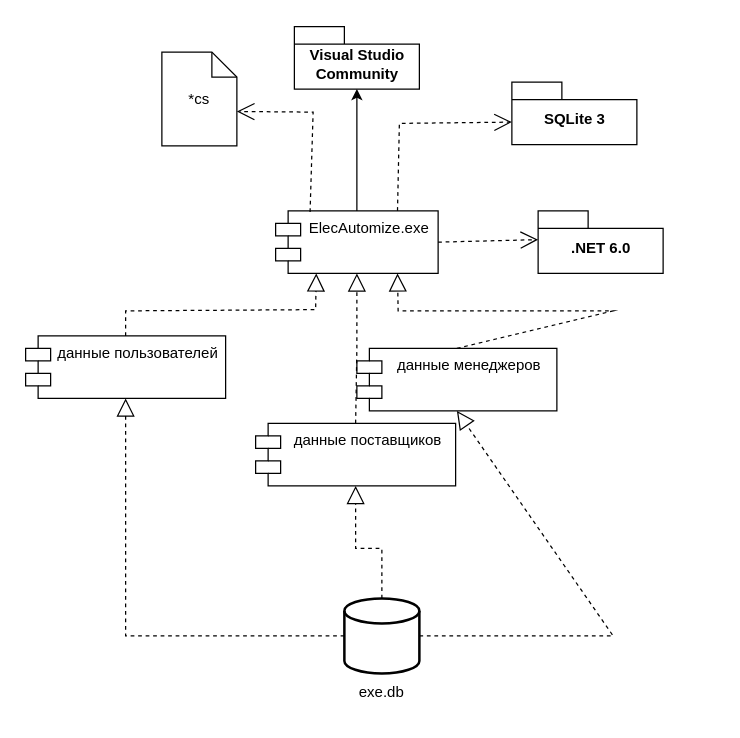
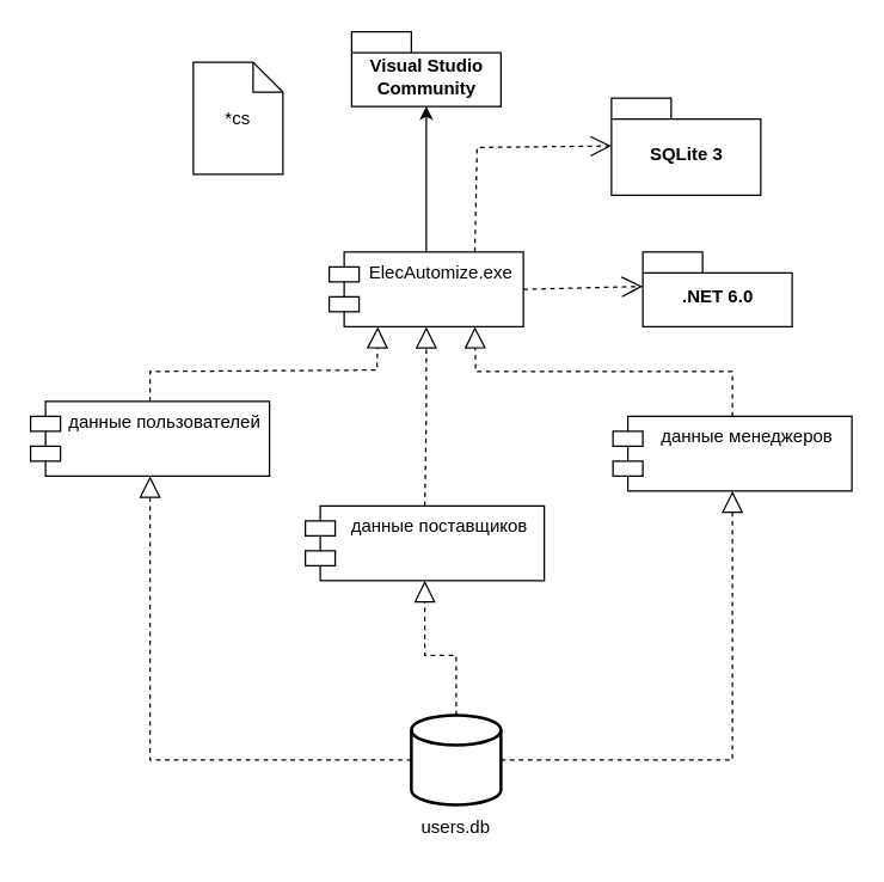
- <mxCell id="18" value="SQLite 3" style="shape=folder;fontStyle=1;spacingTop=10;tabWidth=40;tabHeight=14;tabPosition=left;html=1;" vertex="1" parent="1"><mxGeometry x="409" y="65" width="100" height="50" as="geometry" /></mxCell>
+ <mxCell id="18" value="SQLite 3" style="shape=folder;fontStyle=1;spacingTop=10;tabWidth=40;tabHeight=14;tabPosition=left;html=1;" vertex="1" parent="1"><mxGeometry x="409" y="65" width="100" height="65" as="geometry" /></mxCell>
- <mxCell id="19" value="" style="endArrow=open;endSize=12;dashed=1;html=1;rounded=0;exitX=0.212;exitY=0.017;exitDx=0;exitDy=0;exitPerimeter=0;entryX=0;entryY=0;entryDx=60;entryDy=47.5;entryPerimeter=0;" edge="1" parent="1" source="3" target="4"><mxGeometry width="160" relative="1" as="geometry"><mxPoint x="230" y="193" as="sourcePoint" /><mxPoint x="110" y="193" as="targetPoint" /><Array as="points"><mxPoint x="250" y="89" /></Array></mxGeometry></mxCell>
- <mxCell id="8" value="данные менеджеров" style="shape=module;align=left;spacingLeft=20;align=center;verticalAlign=top;" vertex="1" parent="1"><mxGeometry x="285" y="278" width="160" height="50" as="geometry" /></mxCell>
+ <mxCell id="8" value="данные менеджеров" style="shape=module;align=left;spacingLeft=20;align=center;verticalAlign=top;" vertex="1" parent="1"><mxGeometry x="410" y="278" width="160" height="50" as="geometry" /></mxCell>
- <mxCell id="14" value="exe.db" style="text;html=1;strokeColor=none;fillColor=none;align=center;verticalAlign=middle;whiteSpace=wrap;rounded=0;" vertex="1" parent="1"><mxGeometry x="275" y="538" width="60" height="30" as="geometry" /></mxCell>
+ <mxCell id="14" value="users.db" style="text;html=1;strokeColor=none;fillColor=none;align=center;verticalAlign=middle;whiteSpace=wrap;rounded=0;" vertex="1" parent="1"><mxGeometry x="275" y="538" width="60" height="30" as="geometry" /></mxCell>
